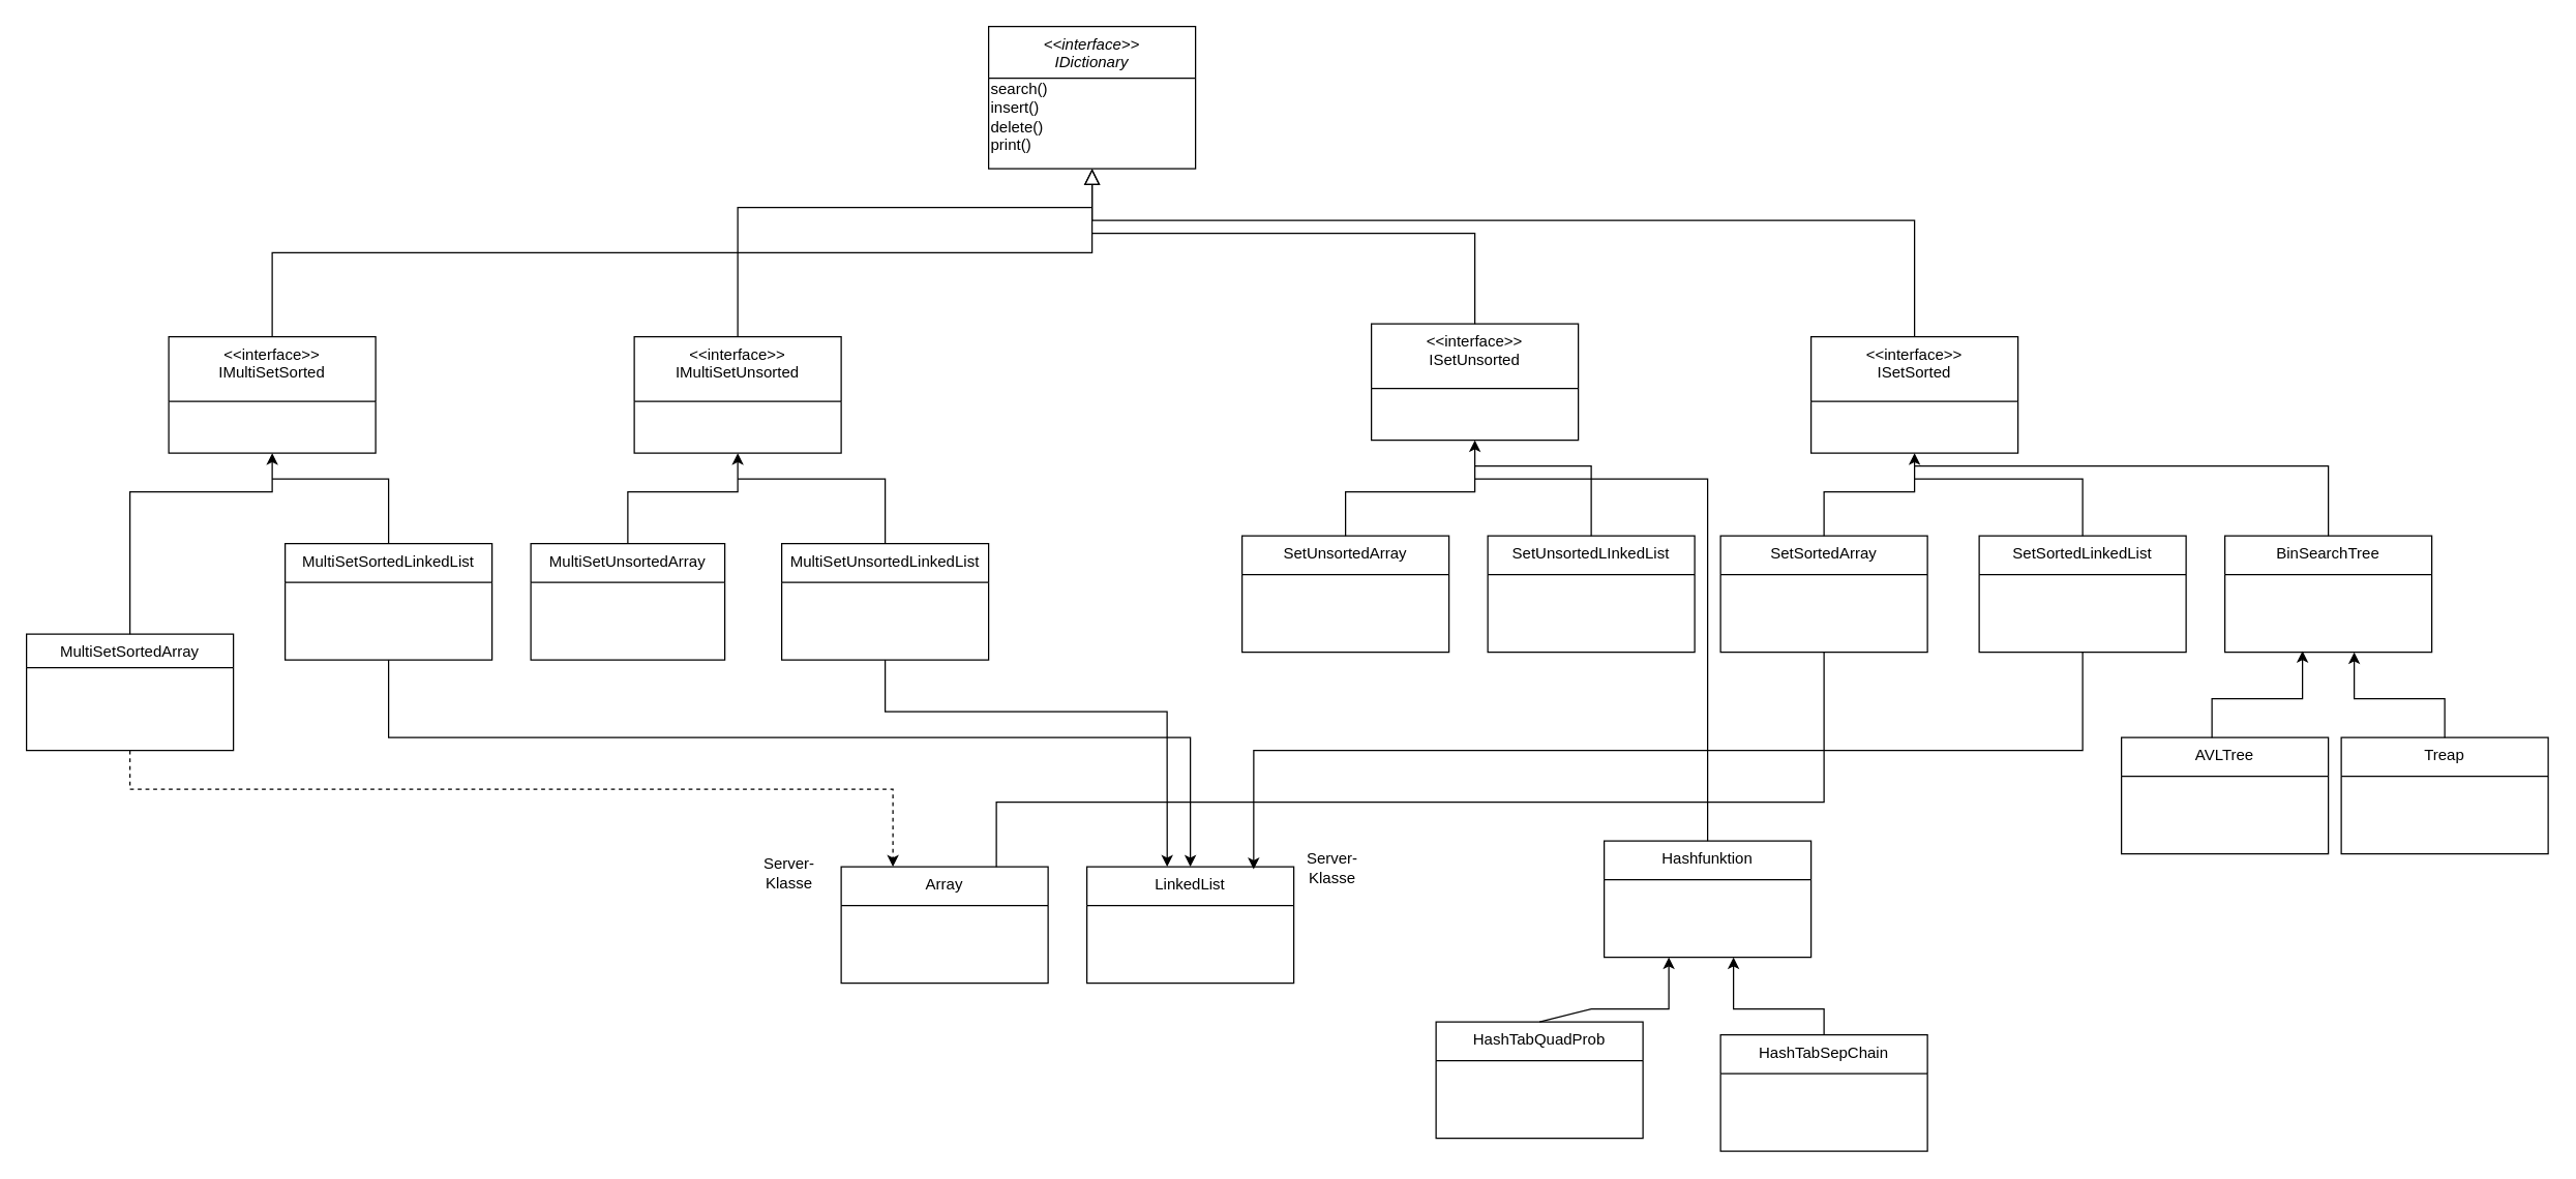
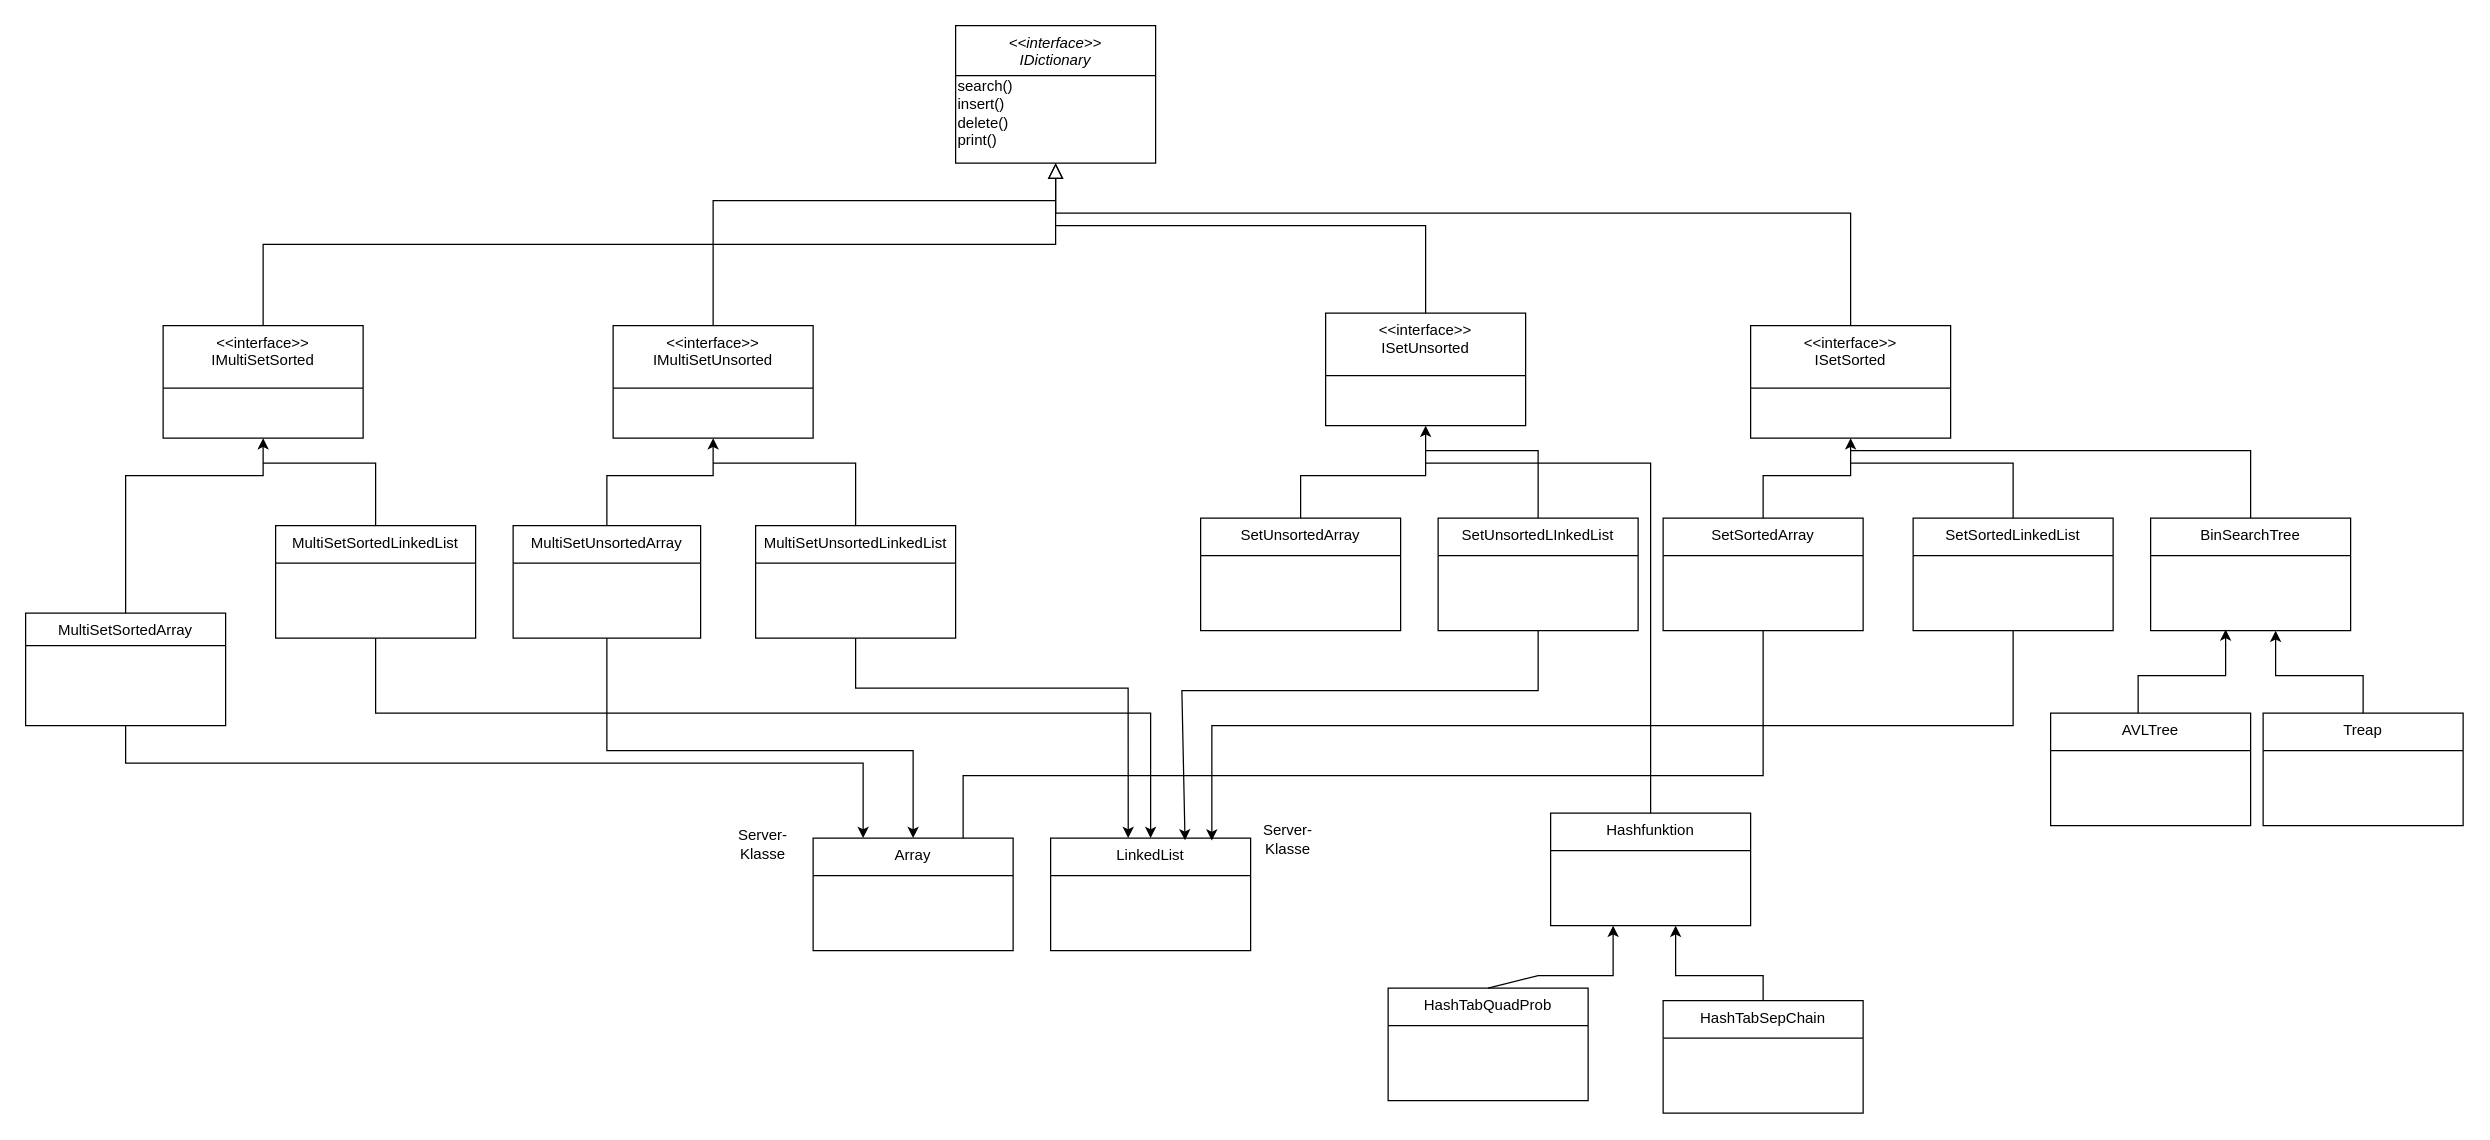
+ <mxCell id="39" value="" style="endArrow=classic;html=1;shadow=0;entryX=0.672;entryY=0.02;entryDx=0;entryDy=0;entryPerimeter=0;rounded=0;exitX=0.5;exitY=1;exitDx=0;exitDy=0;" parent="1" source="19" target="36" edge="1"><mxGeometry width="50" height="50" relative="1" as="geometry"><mxPoint x="1280" y="520" as="sourcePoint" /><mxPoint x="944.96" y="650.02" as="targetPoint" /><Array as="points"><mxPoint x="1230" y="552" /><mxPoint x="945" y="552" /></Array></mxGeometry></mxCell>
+ <mxCell id="43" value="" style="endArrow=classic;html=1;shadow=0;exitX=0.5;exitY=1;exitDx=0;exitDy=0;entryX=0.5;entryY=0;entryDx=0;entryDy=0;rounded=0;" parent="1" source="15" target="41" edge="1"><mxGeometry width="50" height="50" relative="1" as="geometry"><mxPoint x="520" y="490" as="sourcePoint" /><mxPoint x="570" y="440" as="targetPoint" /><Array as="points"><mxPoint x="485" y="600" /><mxPoint x="730" y="600" /></Array></mxGeometry></mxCell>
- <mxCell id="42" value="" style="endArrow=classic;html=1;shadow=0;exitX=0.5;exitY=1;exitDx=0;exitDy=0;entryX=0.25;entryY=0;entryDx=0;entryDy=0;rounded=0;dashed=1;" parent="1" source="14" target="41" edge="1"><mxGeometry width="50" height="50" relative="1" as="geometry"><mxPoint x="520" y="490" as="sourcePoint" /><mxPoint x="570" y="440" as="targetPoint" /><Array as="points"><mxPoint x="100" y="610" /><mxPoint x="690" y="610" /></Array></mxGeometry></mxCell>
+ <mxCell id="42" value="" style="endArrow=classic;html=1;shadow=0;exitX=0.5;exitY=1;exitDx=0;exitDy=0;entryX=0.25;entryY=0;entryDx=0;entryDy=0;rounded=0;" parent="1" source="14" target="41" edge="1"><mxGeometry width="50" height="50" relative="1" as="geometry"><mxPoint x="520" y="490" as="sourcePoint" /><mxPoint x="570" y="440" as="targetPoint" /><Array as="points"><mxPoint x="100" y="610" /><mxPoint x="690" y="610" /></Array></mxGeometry></mxCell>
